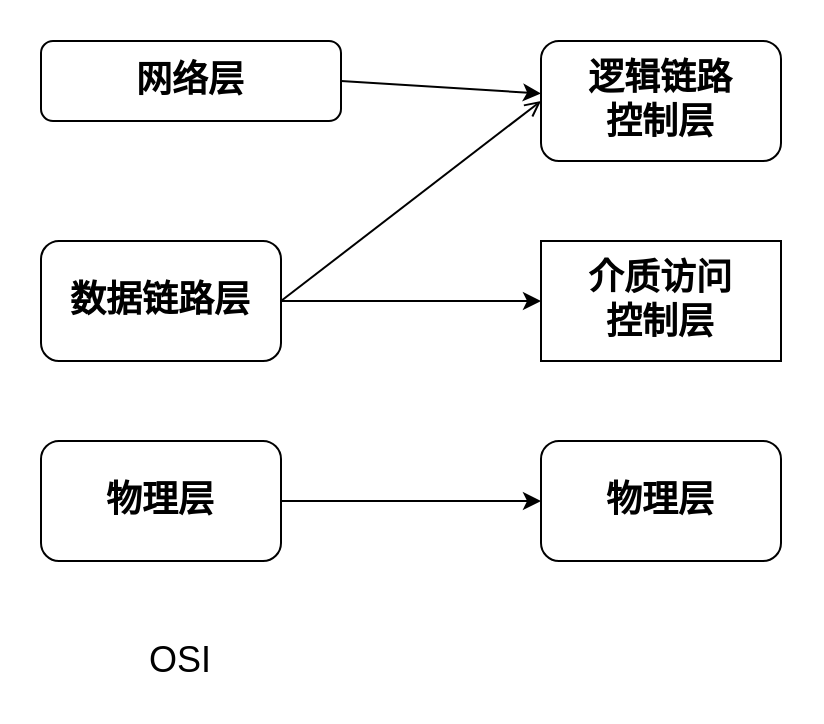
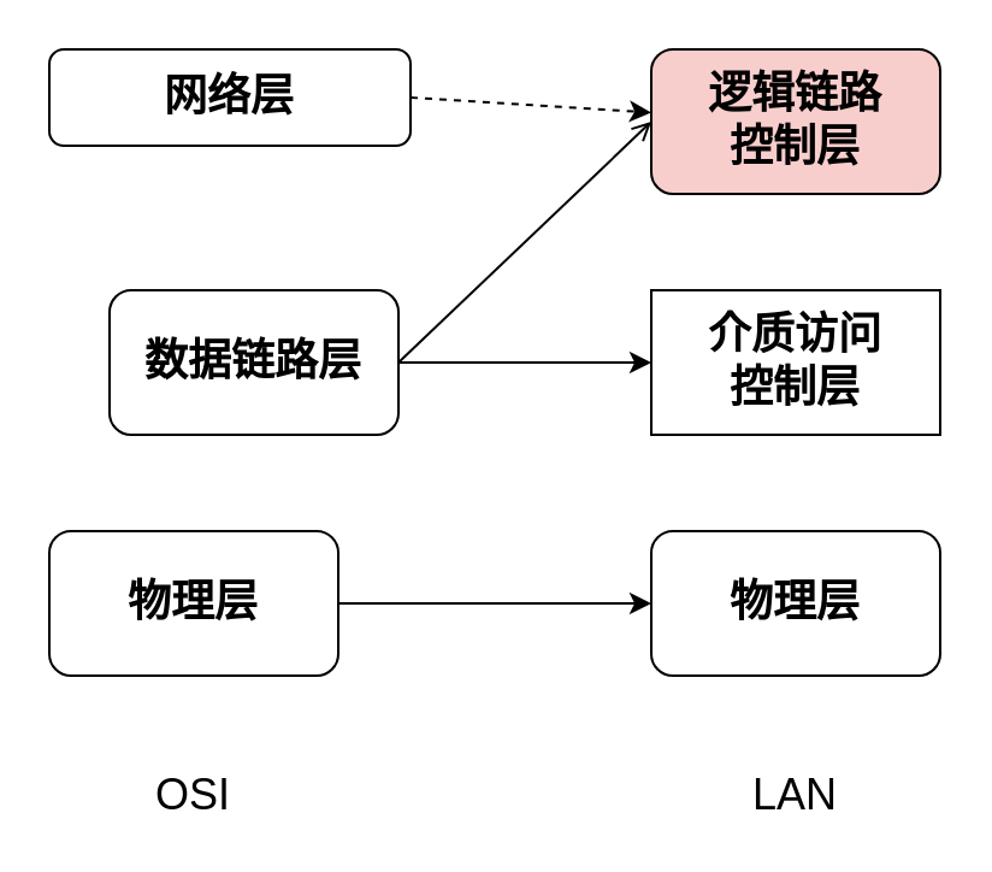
- <mxCell id="2" style="edgeStyle=none;rounded=0;orthogonalLoop=1;jettySize=auto;html=1;exitX=1;exitY=0.5;exitDx=0;exitDy=0;fontSize=18;dashed=0;" parent="1" source="3" target="10" edge="1"><mxGeometry relative="1" as="geometry" /></mxCell>
+ <mxCell id="2" style="edgeStyle=none;rounded=0;orthogonalLoop=1;jettySize=auto;html=1;exitX=1;exitY=0.5;exitDx=0;exitDy=0;fontSize=18;dashed=1;" parent="1" source="3" target="10" edge="1"><mxGeometry relative="1" as="geometry" /></mxCell>
- <mxCell id="10" value="逻辑链路&lt;br&gt;控制层" style="rounded=1;whiteSpace=wrap;html=1;fontSize=18;fontStyle=1" parent="1" vertex="1"><mxGeometry x="270" y="20" width="120" height="60" as="geometry" /></mxCell>
+ <mxCell id="10" value="逻辑链路&lt;br&gt;控制层" style="rounded=1;whiteSpace=wrap;html=1;fontSize=18;fontStyle=1;fillColor=#f8cecc;" parent="1" vertex="1"><mxGeometry x="270" y="20" width="120" height="60" as="geometry" /></mxCell>
- <mxCell id="6" value="数据链路层" style="rounded=1;whiteSpace=wrap;html=1;fontSize=18;fontStyle=1" parent="1" vertex="1"><mxGeometry x="20" y="120" width="120" height="60" as="geometry" /></mxCell>
+ <mxCell id="6" value="数据链路层" style="rounded=1;whiteSpace=wrap;html=1;fontSize=18;fontStyle=1" parent="1" vertex="1"><mxGeometry x="45" y="120" width="120" height="60" as="geometry" /></mxCell>
- <mxCell id="9" value="OSI" style="text;html=1;strokeColor=none;fillColor=none;align=center;verticalAlign=middle;whiteSpace=wrap;rounded=0;fontSize=18;" parent="1" vertex="1"><mxGeometry x="70" y="320" width="40" height="20" as="geometry" /></mxCell>
+ <mxCell id="9" value="OSI" style="text;html=1;strokeColor=none;fillColor=none;align=center;verticalAlign=middle;whiteSpace=wrap;rounded=0;fontSize=18;" parent="1" vertex="1"><mxGeometry x="60" y="320" width="40" height="20" as="geometry" /></mxCell>
+ <mxCell id="13" value="LAN" style="text;html=1;strokeColor=none;fillColor=none;align=center;verticalAlign=middle;whiteSpace=wrap;rounded=0;fontSize=18;" parent="1" vertex="1"><mxGeometry x="310" y="320" width="40" height="20" as="geometry" /></mxCell>
